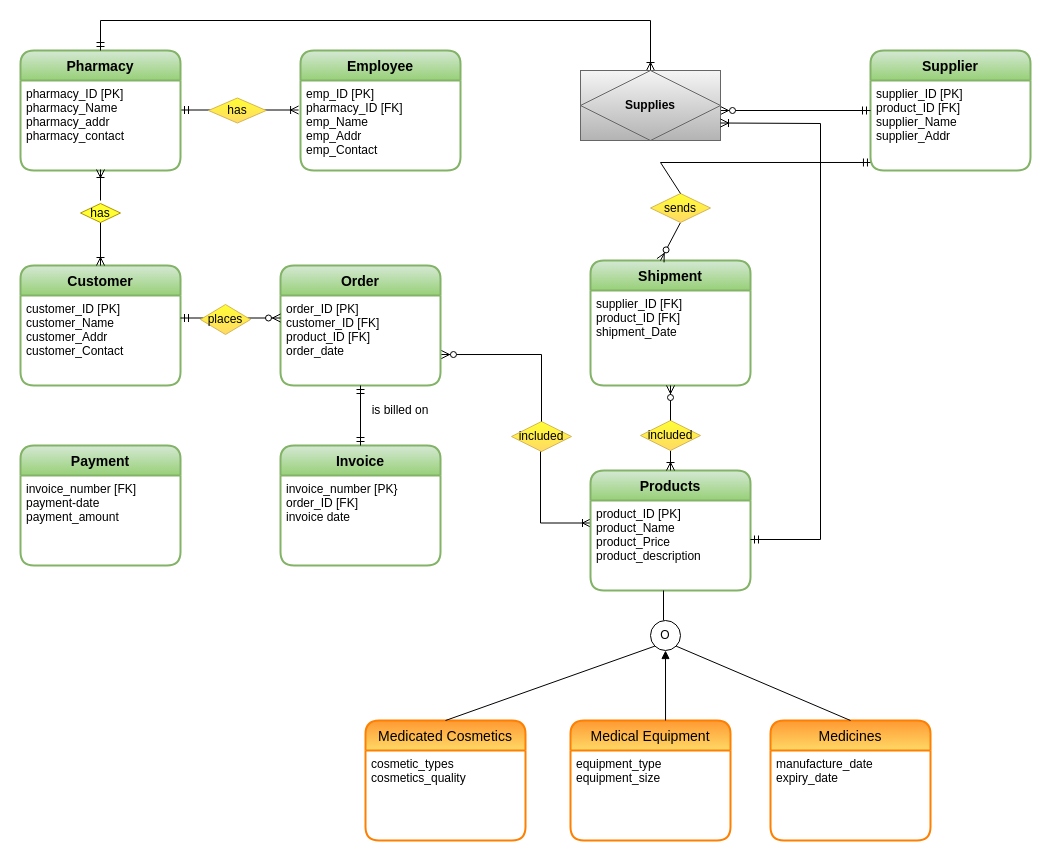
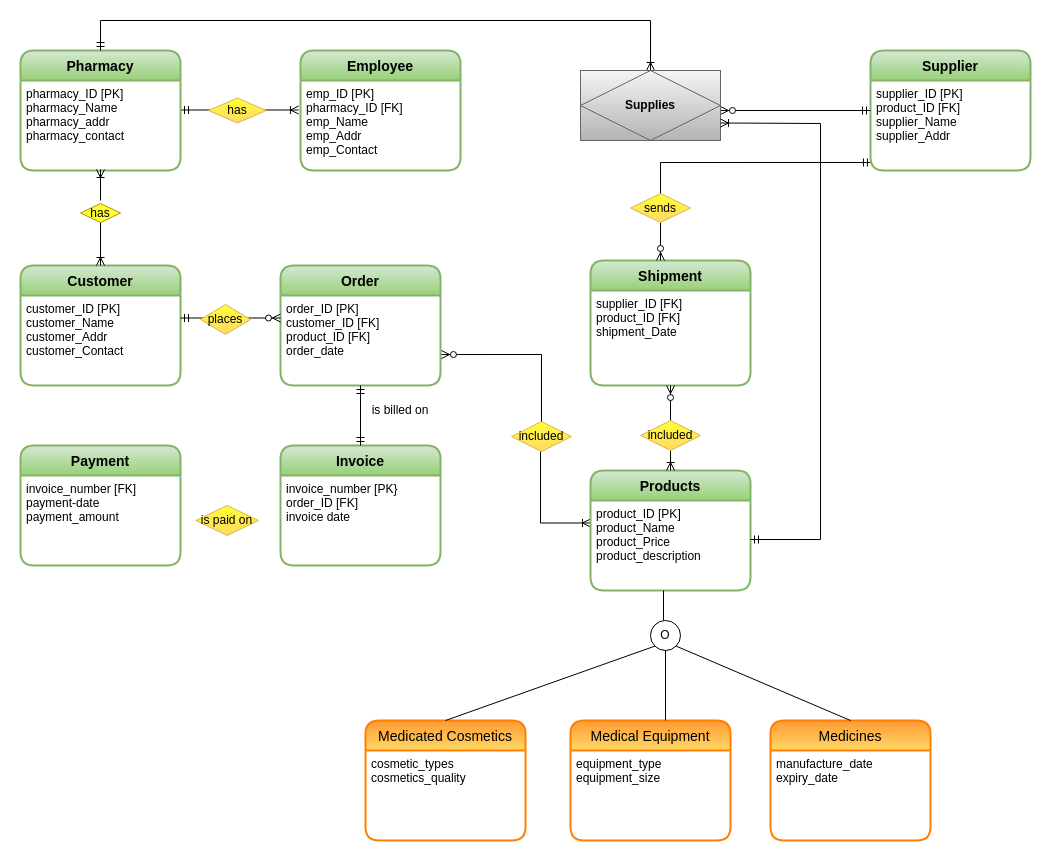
- <mxCell id="13" value="sends" style="shape=rhombus;perimeter=rhombusPerimeter;whiteSpace=wrap;html=1;align=center;fillColor=#FFFF33;strokeColor=#d6b656;gradientColor=#ffd966;" parent="1" vertex="1"><mxGeometry x="650" y="193" width="60" height="29" as="geometry" /></mxCell>
+ <mxCell id="13" value="sends" style="shape=rhombus;perimeter=rhombusPerimeter;whiteSpace=wrap;html=1;align=center;fillColor=#FFFF33;strokeColor=#d6b656;gradientColor=#ffd966;" parent="1" vertex="1"><mxGeometry x="630" y="193" width="60" height="29" as="geometry" /></mxCell>
+ <mxCell id="47" value="is paid on" style="shape=rhombus;perimeter=rhombusPerimeter;whiteSpace=wrap;html=1;align=center;fillColor=#FFFF33;gradientColor=#ffd966;strokeColor=#d6b656;" vertex="1" parent="1"><mxGeometry x="195.29" y="505" width="62.71" height="30" as="geometry" /></mxCell>
- <mxCell id="33" value="" style="endArrow=block;html=1;rounded=0;exitX=0.594;exitY=0;exitDx=0;exitDy=0;exitPerimeter=0;entryX=0.5;entryY=1;entryDx=0;entryDy=0;" parent="1" source="26" target="31" edge="1"><mxGeometry width="50" height="50" relative="1" as="geometry"><mxPoint x="470" y="680" as="sourcePoint" /><mxPoint x="660" y="650" as="targetPoint" /></mxGeometry></mxCell>
+ <mxCell id="33" value="" style="endArrow=none;html=1;rounded=0;exitX=0.594;exitY=0;exitDx=0;exitDy=0;exitPerimeter=0;entryX=0.5;entryY=1;entryDx=0;entryDy=0;" parent="1" source="26" target="31" edge="1"><mxGeometry width="50" height="50" relative="1" as="geometry"><mxPoint x="470" y="680" as="sourcePoint" /><mxPoint x="660" y="650" as="targetPoint" /></mxGeometry></mxCell>
